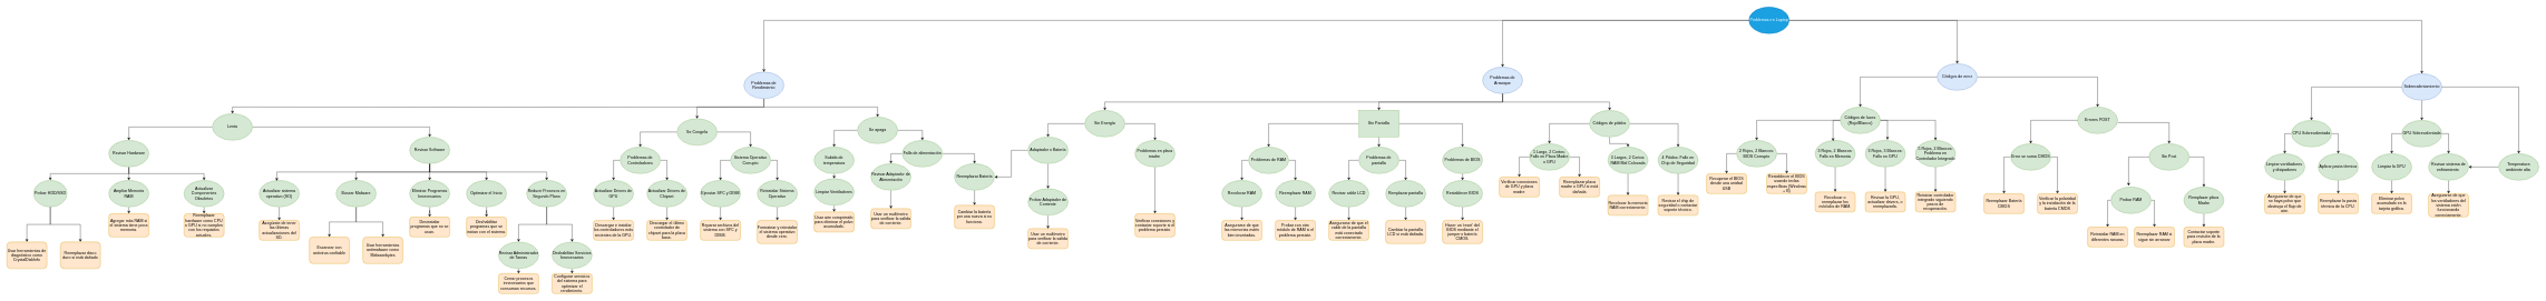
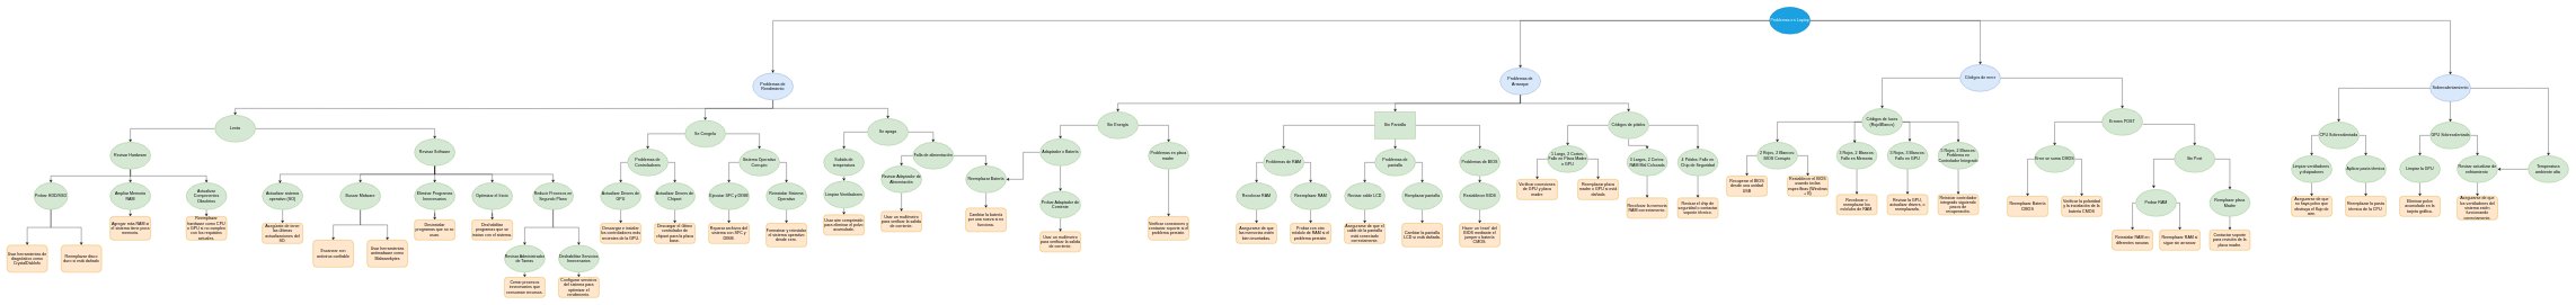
- <mxCell id="49" value="Revisar sistema de enfriamiento&amp;nbsp;" style="ellipse;whiteSpace=wrap;html=1;fillColor=#d5e8d4;strokeColor=#82b366;" vertex="1" parent="1"><mxGeometry x="7265" y="460" width="120" height="80" as="geometry" /></mxCell>
+ <mxCell id="49" value="Revisar actualizar de enfriamiento&amp;nbsp;" style="ellipse;whiteSpace=wrap;html=1;fillColor=#d5e8d4;strokeColor=#82b366;" vertex="1" parent="1"><mxGeometry x="7265" y="460" width="120" height="80" as="geometry" /></mxCell>
